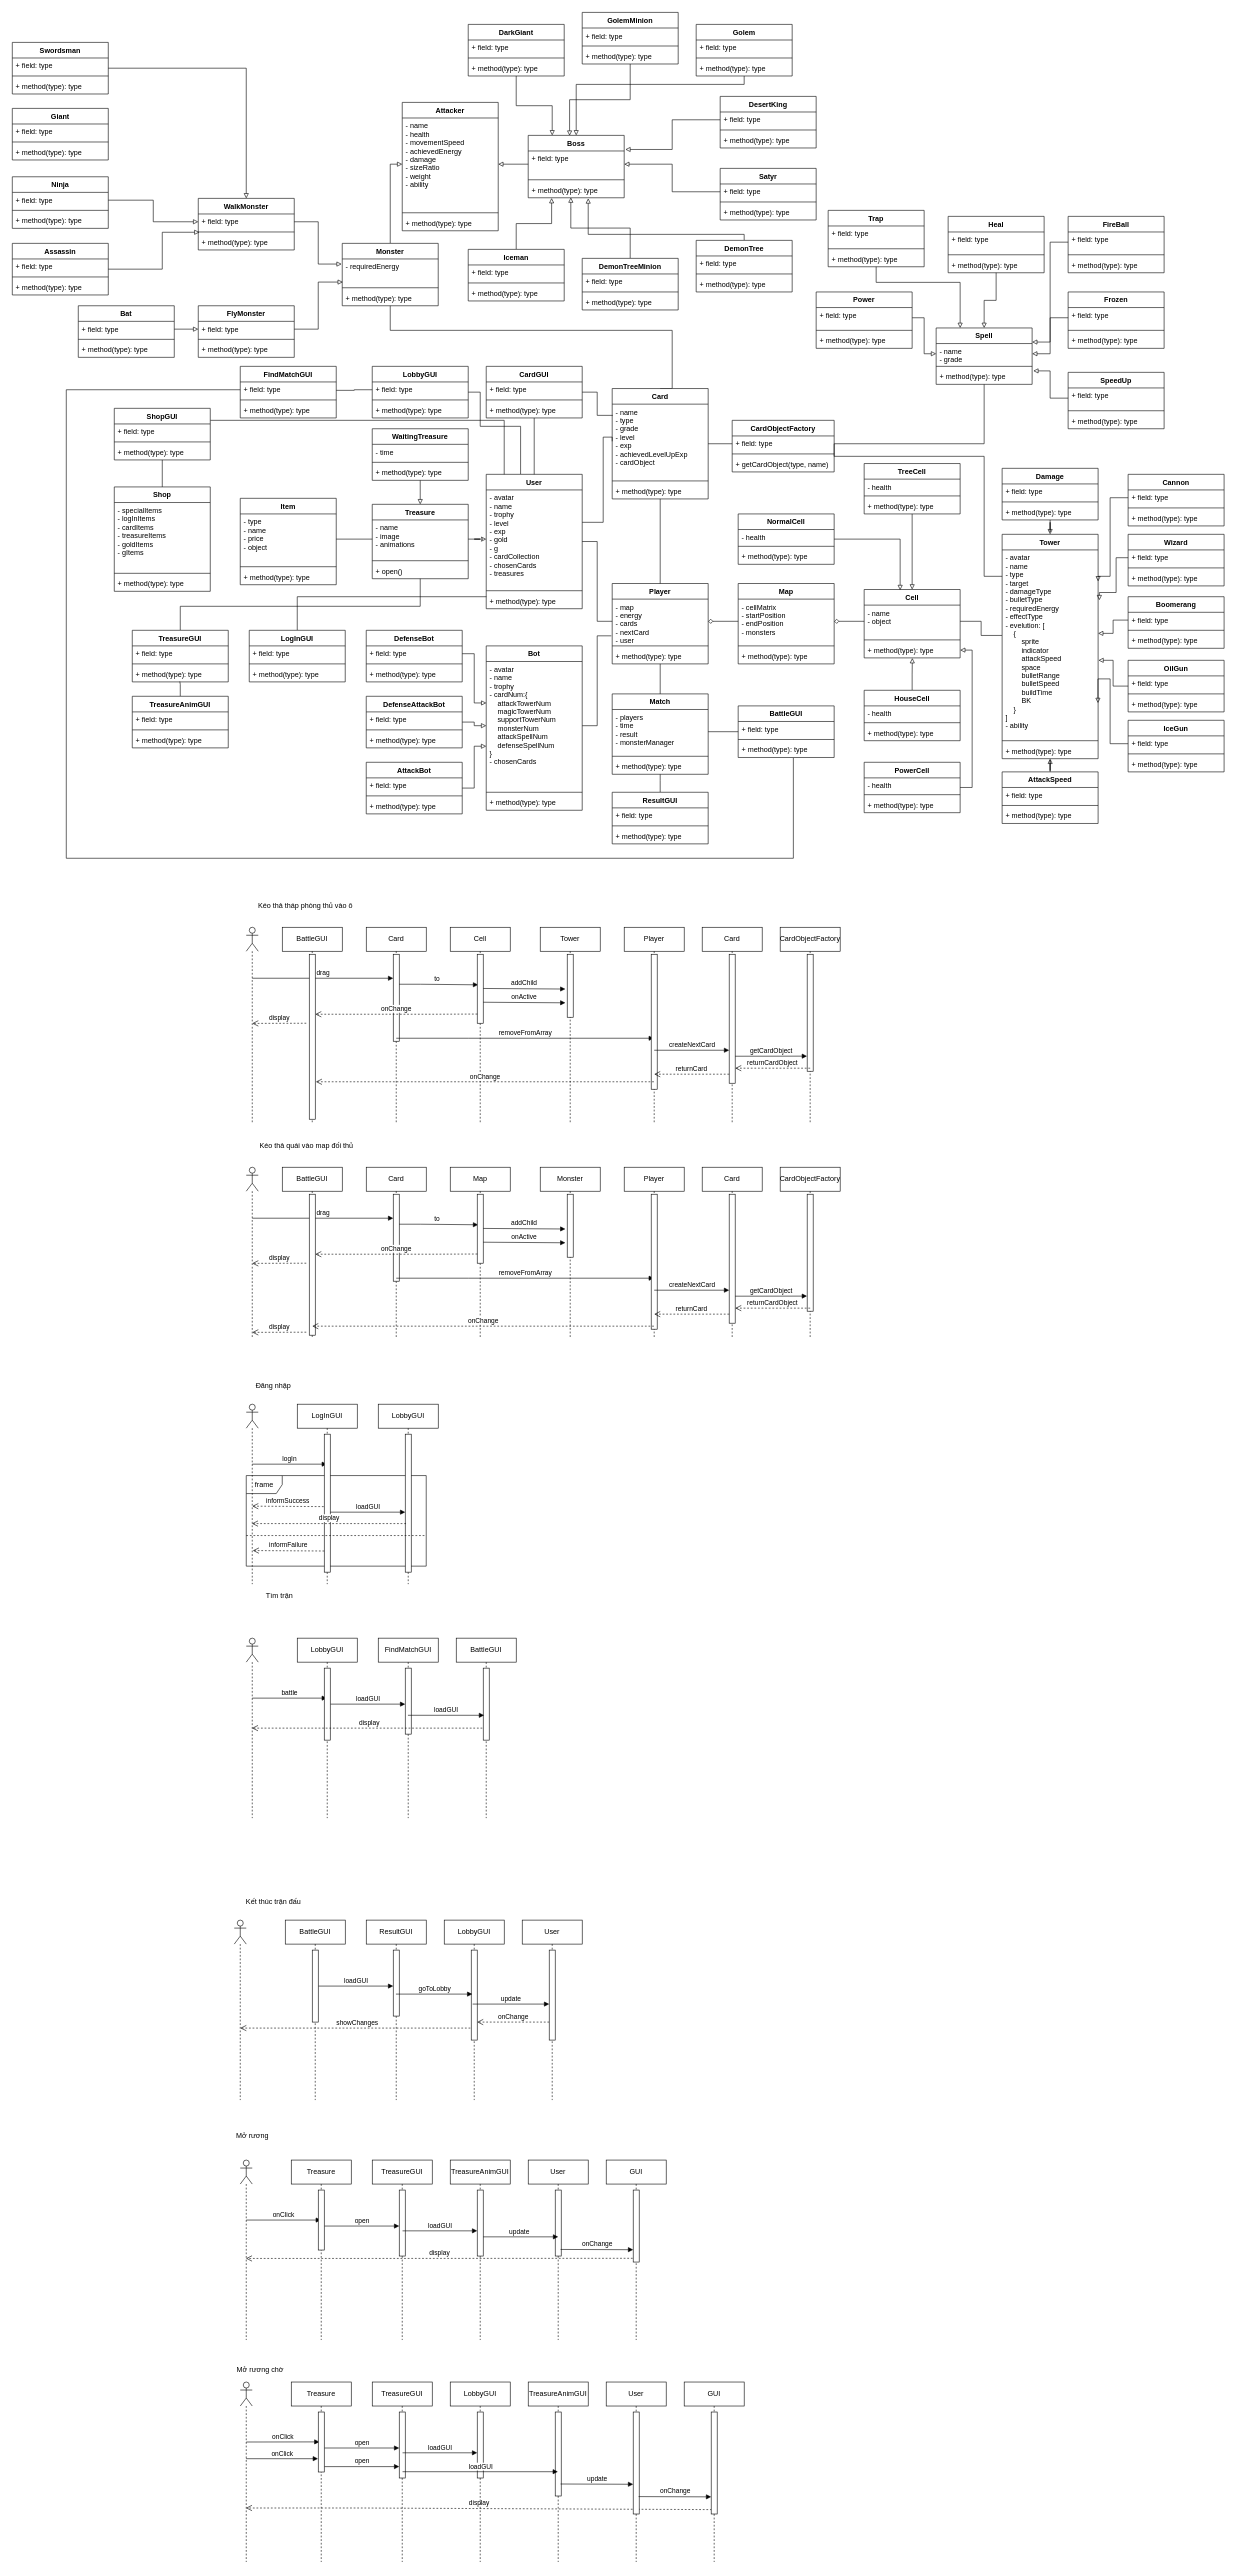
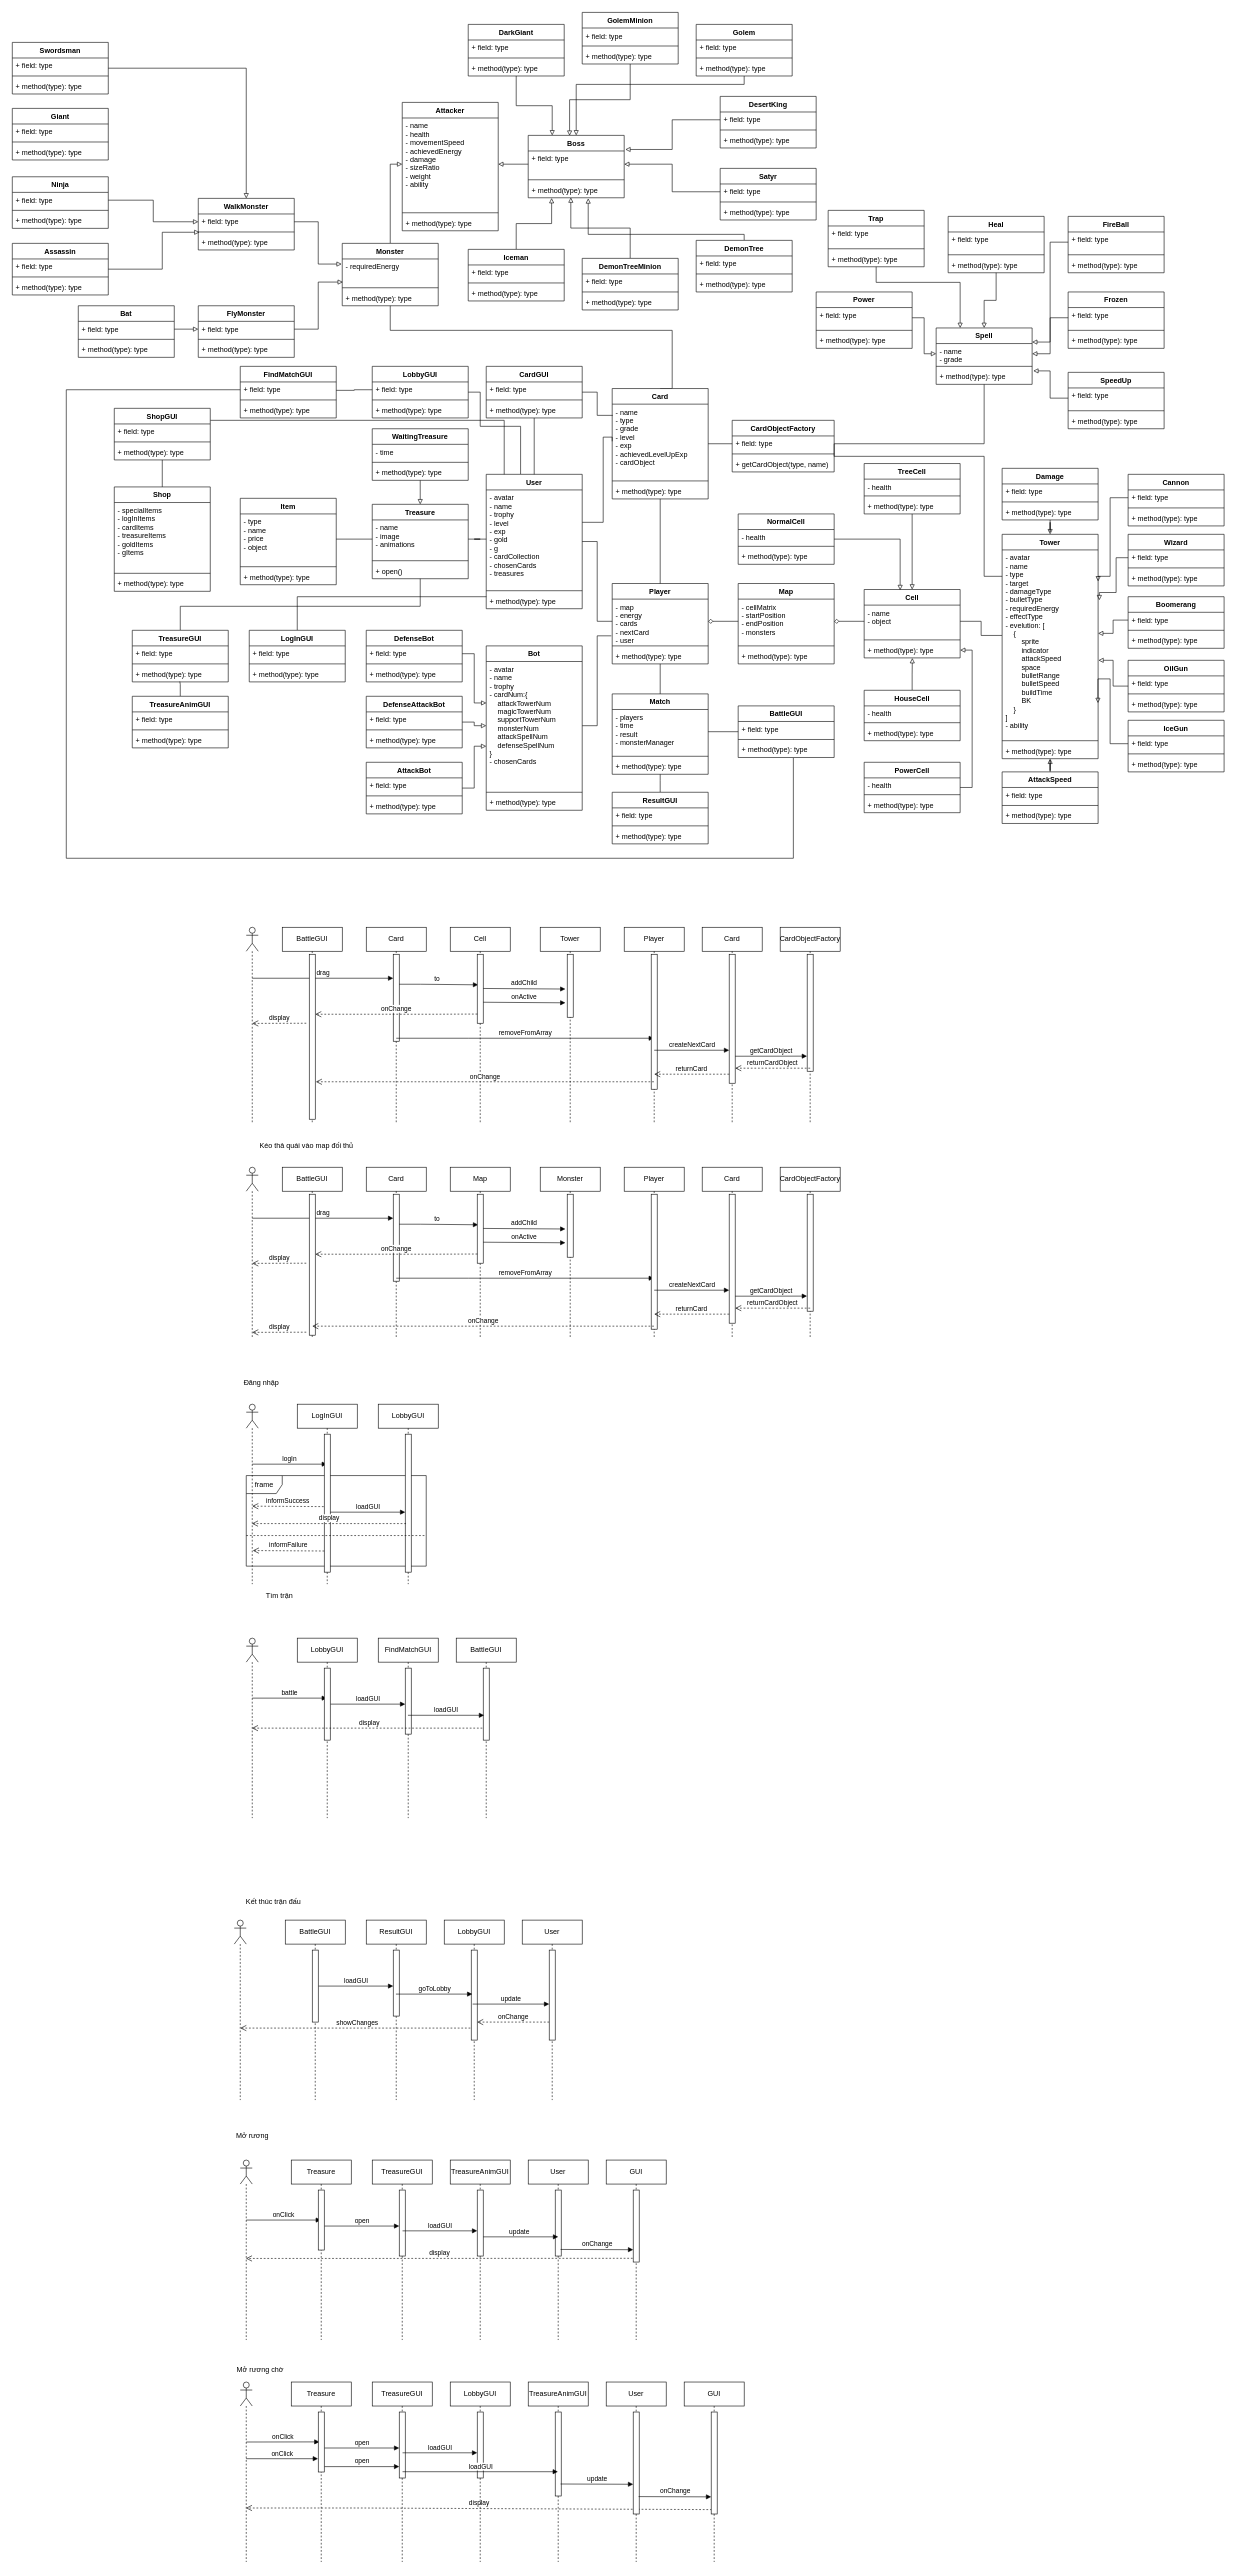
- <mxCell id="242" style="edgeStyle=orthogonalEdgeStyle;rounded=0;orthogonalLoop=1;jettySize=auto;html=1;entryX=0;entryY=0.5;entryDx=0;entryDy=0;endArrow=classic;endFill=0;" parent="1" source="239" target="216" edge="1"><mxGeometry relative="1" as="geometry" /></mxCell>
+ <mxCell id="242" style="edgeStyle=orthogonalEdgeStyle;rounded=0;orthogonalLoop=1;jettySize=auto;html=1;entryX=0;entryY=0.5;entryDx=0;entryDy=0;endArrow=none;endFill=0;" parent="1" source="239" target="216" edge="1"><mxGeometry relative="1" as="geometry" /></mxCell>
- <mxCell id="261" value="Kéo thả tháp phòng thủ vào ô&amp;nbsp;" style="text;html=1;align=center;verticalAlign=middle;resizable=0;points=[];autosize=1;strokeColor=none;fillColor=none;" parent="1" vertex="1"><mxGeometry x="420" y="1500" width="180" height="20" as="geometry" /></mxCell>
- <mxCell id="334" value="Đăng nhập" style="text;html=1;align=center;verticalAlign=middle;resizable=0;points=[];autosize=1;strokeColor=none;fillColor=none;" parent="1" vertex="1"><mxGeometry x="420" y="2300" width="70" height="20" as="geometry" /></mxCell>
+ <mxCell id="334" value="Đăng nhập" style="text;html=1;align=center;verticalAlign=middle;resizable=0;points=[];autosize=1;strokeColor=none;fillColor=none;" parent="1" vertex="1"><mxGeometry x="400" y="2295" width="70" height="20" as="geometry" /></mxCell>
